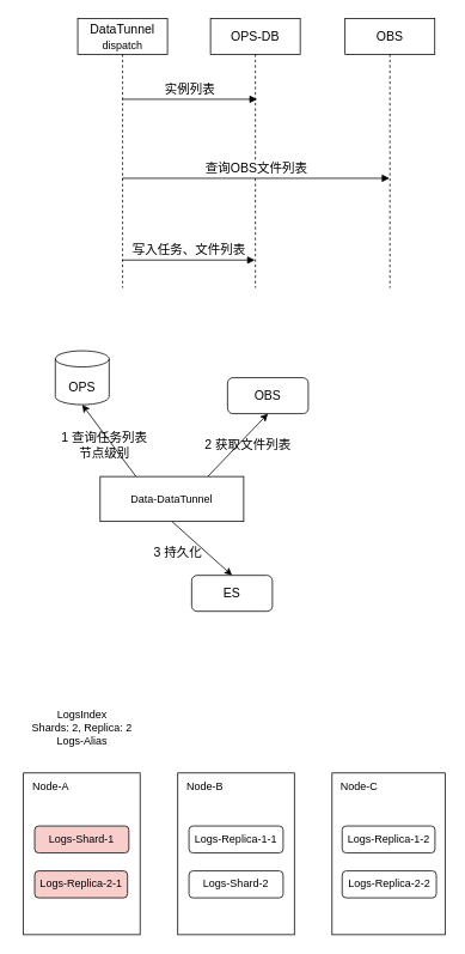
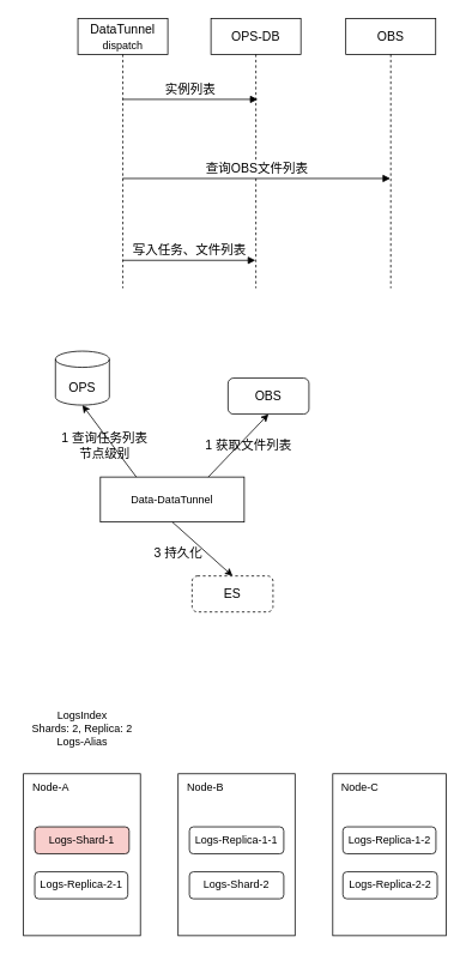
- <mxCell id="14" value="2 获取文件列表" style="text;html=1;strokeColor=none;fillColor=none;align=center;verticalAlign=middle;whiteSpace=wrap;rounded=0;fontSize=14;" vertex="1" parent="1"><mxGeometry x="221" y="480" width="110" height="30" as="geometry" /></mxCell>
+ <mxCell id="14" value="1 获取文件列表" style="text;html=1;strokeColor=none;fillColor=none;align=center;verticalAlign=middle;whiteSpace=wrap;rounded=0;fontSize=14;" vertex="1" parent="1"><mxGeometry x="221" y="480" width="110" height="30" as="geometry" /></mxCell>
- <mxCell id="15" value="&lt;font style=&quot;font-size: 14px;&quot;&gt;ES&lt;/font&gt;" style="rounded=1;whiteSpace=wrap;html=1;" vertex="1" parent="1"><mxGeometry x="213" y="640" width="90" height="40" as="geometry" /></mxCell>
+ <mxCell id="15" value="&lt;font style=&quot;font-size: 14px;&quot;&gt;ES&lt;/font&gt;" style="rounded=1;whiteSpace=wrap;html=1;dashed=1;" vertex="1" parent="1"><mxGeometry x="213" y="640" width="90" height="40" as="geometry" /></mxCell>
- <mxCell id="26" value="Logs-Replica-2-1" style="rounded=1;whiteSpace=wrap;html=1;fillColor=#f8cecc;" vertex="1" parent="1"><mxGeometry x="38" y="969" width="103.5" height="30" as="geometry" /></mxCell>
+ <mxCell id="26" value="Logs-Replica-2-1" style="rounded=1;whiteSpace=wrap;html=1;" vertex="1" parent="1"><mxGeometry x="38" y="969" width="103.5" height="30" as="geometry" /></mxCell>
